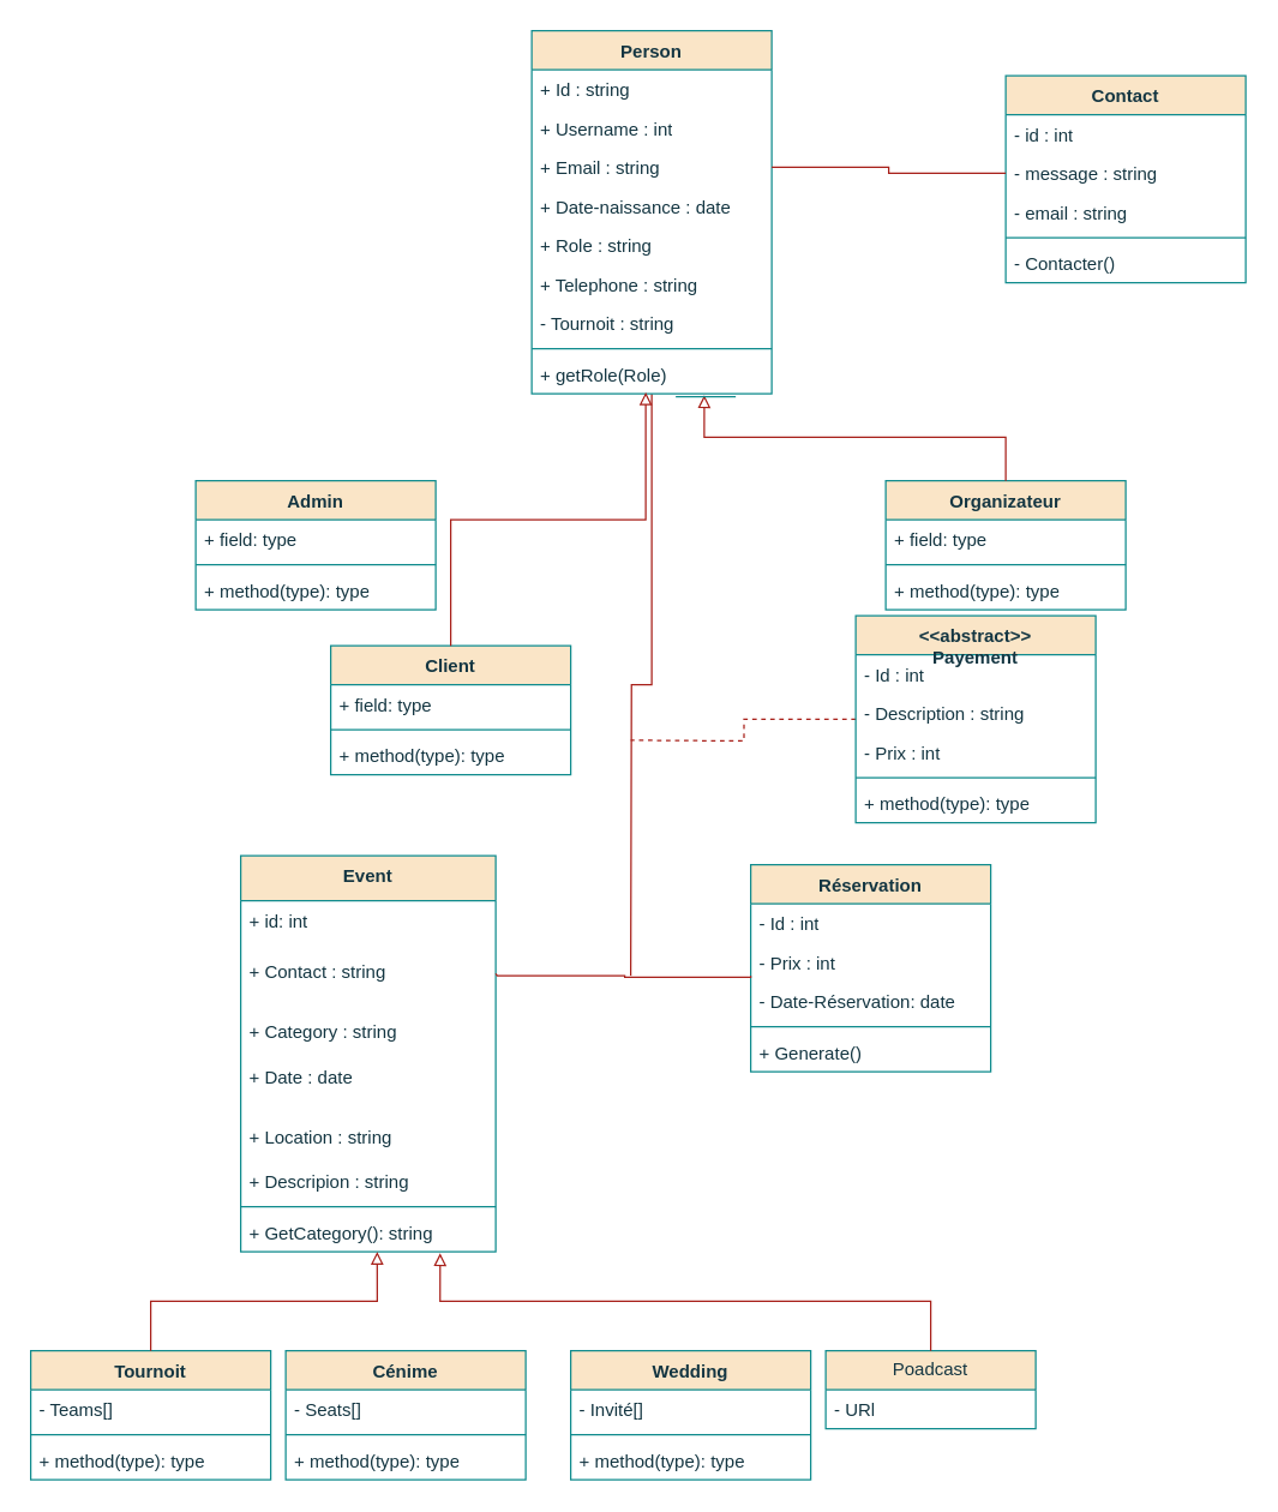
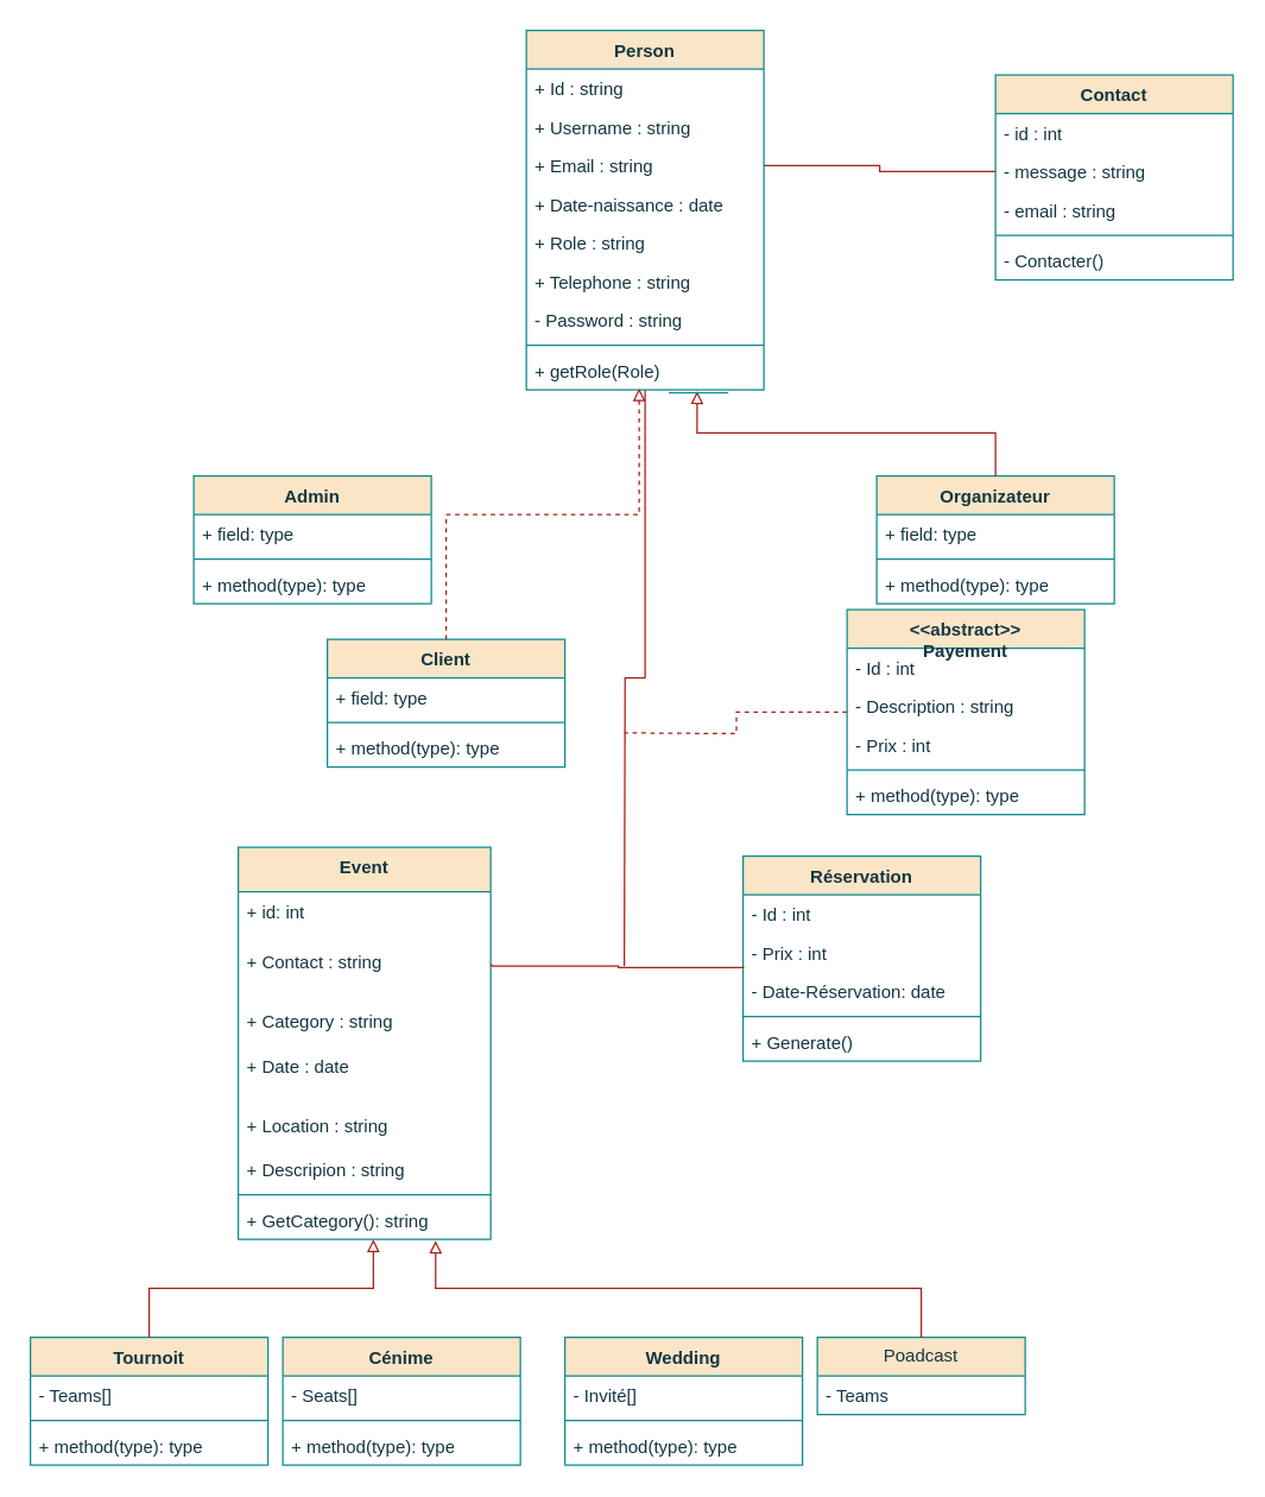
- <mxCell id="37" value="+ Username : int" style="text;strokeColor=none;fillColor=none;align=left;verticalAlign=top;spacingLeft=4;spacingRight=4;overflow=hidden;rotatable=0;points=[[0,0.5],[1,0.5]];portConstraint=eastwest;whiteSpace=wrap;html=1;labelBackgroundColor=none;fontColor=#143642;" parent="35" vertex="1"><mxGeometry y="52" width="160" height="26" as="geometry" /></mxCell>
+ <mxCell id="37" value="+ Username : string" style="text;strokeColor=none;fillColor=none;align=left;verticalAlign=top;spacingLeft=4;spacingRight=4;overflow=hidden;rotatable=0;points=[[0,0.5],[1,0.5]];portConstraint=eastwest;whiteSpace=wrap;html=1;labelBackgroundColor=none;fontColor=#143642;" parent="35" vertex="1"><mxGeometry y="52" width="160" height="26" as="geometry" /></mxCell>
- <mxCell id="42" value="- Tournoit : string" style="text;strokeColor=none;fillColor=none;align=left;verticalAlign=top;spacingLeft=4;spacingRight=4;overflow=hidden;rotatable=0;points=[[0,0.5],[1,0.5]];portConstraint=eastwest;whiteSpace=wrap;html=1;labelBackgroundColor=none;fontColor=#143642;" vertex="1" parent="35"><mxGeometry y="182" width="160" height="26" as="geometry" /></mxCell>
+ <mxCell id="42" value="- Password : string" style="text;strokeColor=none;fillColor=none;align=left;verticalAlign=top;spacingLeft=4;spacingRight=4;overflow=hidden;rotatable=0;points=[[0,0.5],[1,0.5]];portConstraint=eastwest;whiteSpace=wrap;html=1;labelBackgroundColor=none;fontColor=#143642;" vertex="1" parent="35"><mxGeometry y="182" width="160" height="26" as="geometry" /></mxCell>
- <mxCell id="58" style="edgeStyle=orthogonalEdgeStyle;rounded=0;orthogonalLoop=1;jettySize=auto;html=1;entryX=0.475;entryY=0.962;entryDx=0;entryDy=0;entryPerimeter=0;endArrow=block;endFill=0;labelBackgroundColor=none;fontColor=default;strokeColor=#A8201A;" edge="1" parent="1" source="49" target="44"><mxGeometry relative="1" as="geometry" /></mxCell>
+ <mxCell id="58" style="edgeStyle=orthogonalEdgeStyle;rounded=0;orthogonalLoop=1;jettySize=auto;html=1;entryX=0.475;entryY=0.962;entryDx=0;entryDy=0;entryPerimeter=0;endArrow=block;endFill=0;labelBackgroundColor=none;fontColor=default;strokeColor=#A8201A;dashed=1;" edge="1" parent="1" source="49" target="44"><mxGeometry relative="1" as="geometry" /></mxCell>
- <mxCell id="32" value="- URl" style="text;strokeColor=none;fillColor=none;align=left;verticalAlign=top;spacingLeft=4;spacingRight=4;overflow=hidden;rotatable=0;points=[[0,0.5],[1,0.5]];portConstraint=eastwest;whiteSpace=wrap;html=1;labelBackgroundColor=none;fontColor=#143642;" parent="31" vertex="1"><mxGeometry y="26" width="140" height="26" as="geometry" /></mxCell>
+ <mxCell id="32" value="- Teams" style="text;strokeColor=none;fillColor=none;align=left;verticalAlign=top;spacingLeft=4;spacingRight=4;overflow=hidden;rotatable=0;points=[[0,0.5],[1,0.5]];portConstraint=eastwest;whiteSpace=wrap;html=1;labelBackgroundColor=none;fontColor=#143642;" parent="31" vertex="1"><mxGeometry y="26" width="140" height="26" as="geometry" /></mxCell>
